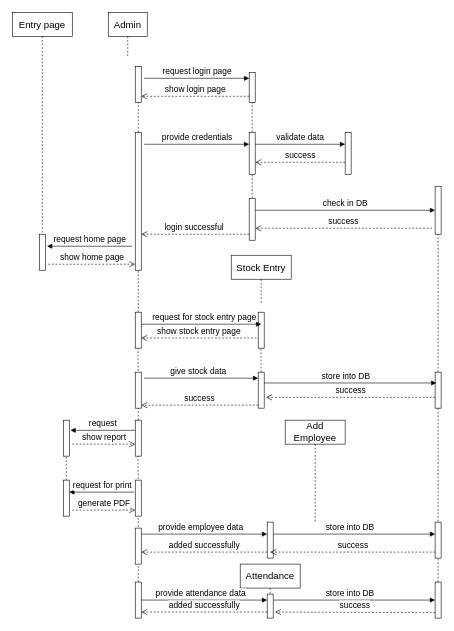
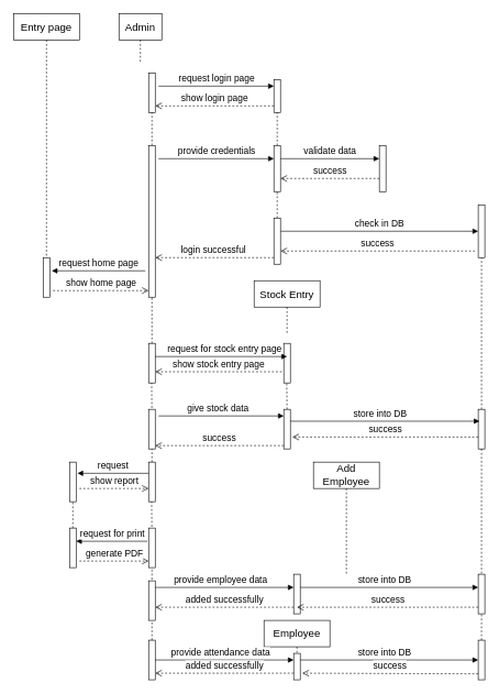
- <mxCell id="62" value="&lt;span style=&quot;font-size: 16px;&quot;&gt;Attendance&lt;/span&gt;" style="shape=umlLifeline;perimeter=lifelinePerimeter;whiteSpace=wrap;html=1;container=1;dropTarget=0;collapsible=0;recursiveResize=0;outlineConnect=0;portConstraint=eastwest;newEdgeStyle={&quot;curved&quot;:0,&quot;rounded&quot;:0};" vertex="1" parent="1"><mxGeometry x="400" y="940" width="100" height="60" as="geometry" /></mxCell>
+ <mxCell id="62" value="&lt;span style=&quot;font-size: 16px;&quot;&gt;Employee&lt;/span&gt;" style="shape=umlLifeline;perimeter=lifelinePerimeter;whiteSpace=wrap;html=1;container=1;dropTarget=0;collapsible=0;recursiveResize=0;outlineConnect=0;portConstraint=eastwest;newEdgeStyle={&quot;curved&quot;:0,&quot;rounded&quot;:0};" vertex="1" parent="1"><mxGeometry x="400" y="940" width="100" height="60" as="geometry" /></mxCell>
